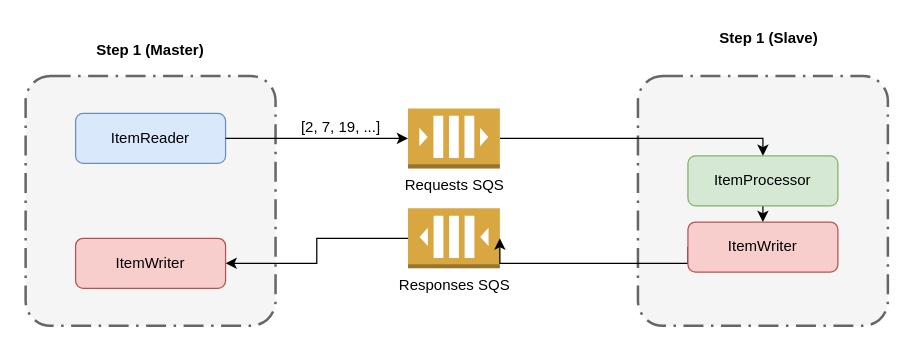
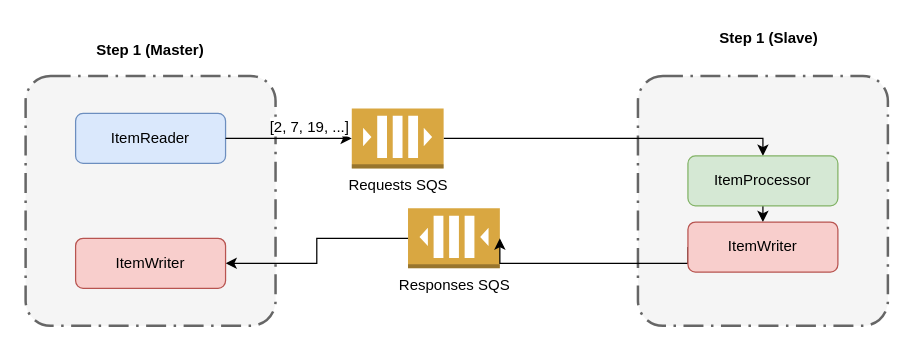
- <mxCell id="12" value="Requests SQS" style="outlineConnect=0;dashed=0;verticalLabelPosition=bottom;verticalAlign=top;align=center;html=1;shape=mxgraph.aws3.queue;fillColor=#D9A741;gradientColor=none;" parent="1" vertex="1"><mxGeometry x="326" y="86" width="73.5" height="48" as="geometry" /></mxCell>
+ <mxCell id="12" value="Requests SQS" style="outlineConnect=0;dashed=0;verticalLabelPosition=bottom;verticalAlign=top;align=center;html=1;shape=mxgraph.aws3.queue;fillColor=#D9A741;gradientColor=none;" parent="1" vertex="1"><mxGeometry x="281" y="86" width="73.5" height="48" as="geometry" /></mxCell>
